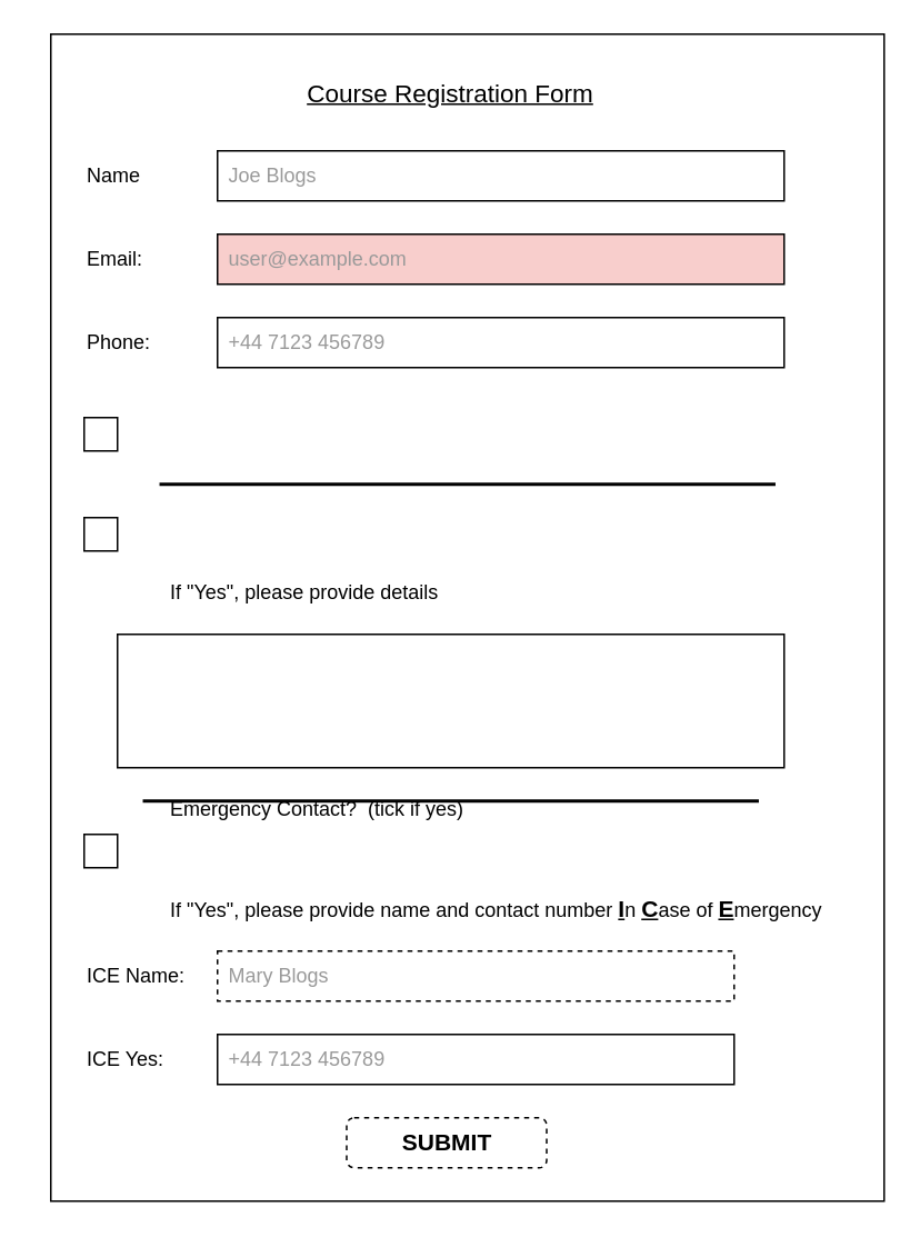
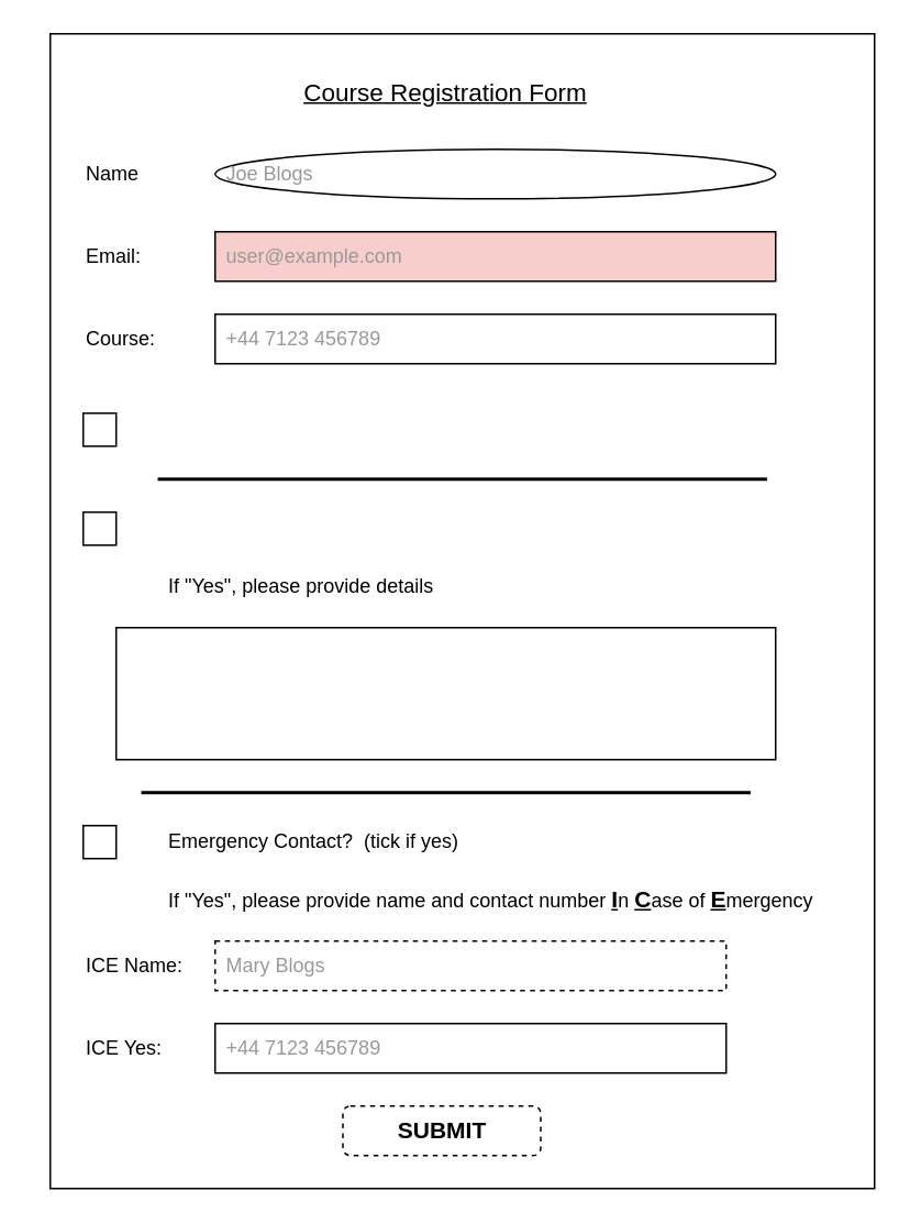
- <mxCell id="22" value="Joe Blogs" style="rounded=0;whiteSpace=wrap;html=1;align=left;spacingLeft=5;fontColor=#999999;movable=0;resizable=0;rotatable=0;deletable=0;editable=0;locked=1;connectable=0;" vertex="1" parent="1"><mxGeometry x="130" y="90" width="340" height="30" as="geometry" /></mxCell>
+ <mxCell id="22" value="Joe Blogs" style="ellipse;whiteSpace=wrap;html=1;align=left;spacingLeft=5;fontColor=#999999;movable=0;resizable=0;rotatable=0;deletable=0;editable=0;locked=1;connectable=0;" vertex="1" parent="1"><mxGeometry x="130" y="90" width="340" height="30" as="geometry" /></mxCell>
- <mxCell id="6" value="Phone:" style="text;html=1;align=left;verticalAlign=middle;whiteSpace=wrap;rounded=0;movable=0;resizable=0;rotatable=0;deletable=0;editable=0;locked=1;connectable=0;" parent="1" vertex="1"><mxGeometry x="50" y="190" width="70" height="30" as="geometry" /></mxCell>
+ <mxCell id="6" value="Course:" style="text;html=1;align=left;verticalAlign=middle;whiteSpace=wrap;rounded=0;movable=0;resizable=0;rotatable=0;deletable=0;editable=0;locked=1;connectable=0;" parent="1" vertex="1"><mxGeometry x="50" y="190" width="70" height="30" as="geometry" /></mxCell>
- <mxCell id="10" value="Emergency Contact?&amp;nbsp; (tick if yes)" style="text;html=1;align=left;verticalAlign=middle;whiteSpace=wrap;rounded=0;movable=0;resizable=0;rotatable=0;deletable=0;editable=0;locked=1;connectable=0;" parent="1" vertex="1"><mxGeometry x="100" y="475" width="190" height="20" as="geometry" /></mxCell>
+ <mxCell id="10" value="Emergency Contact?&amp;nbsp; (tick if yes)" style="text;html=1;align=left;verticalAlign=middle;whiteSpace=wrap;rounded=0;movable=0;resizable=0;rotatable=0;deletable=0;editable=0;locked=1;connectable=0;" parent="1" vertex="1"><mxGeometry x="100" y="500" width="190" height="20" as="geometry" /></mxCell>
